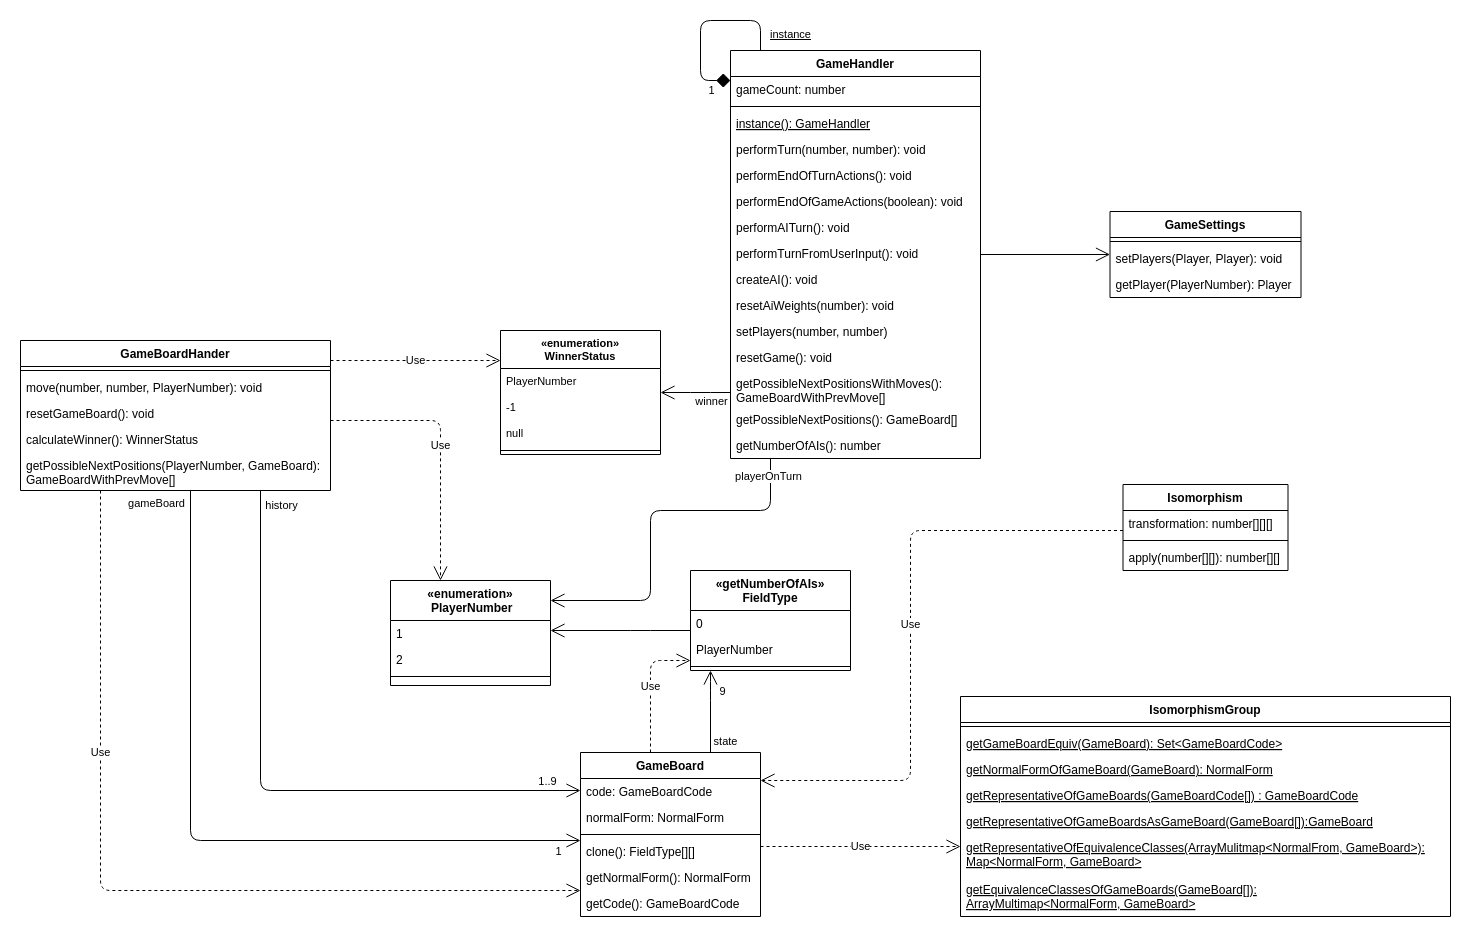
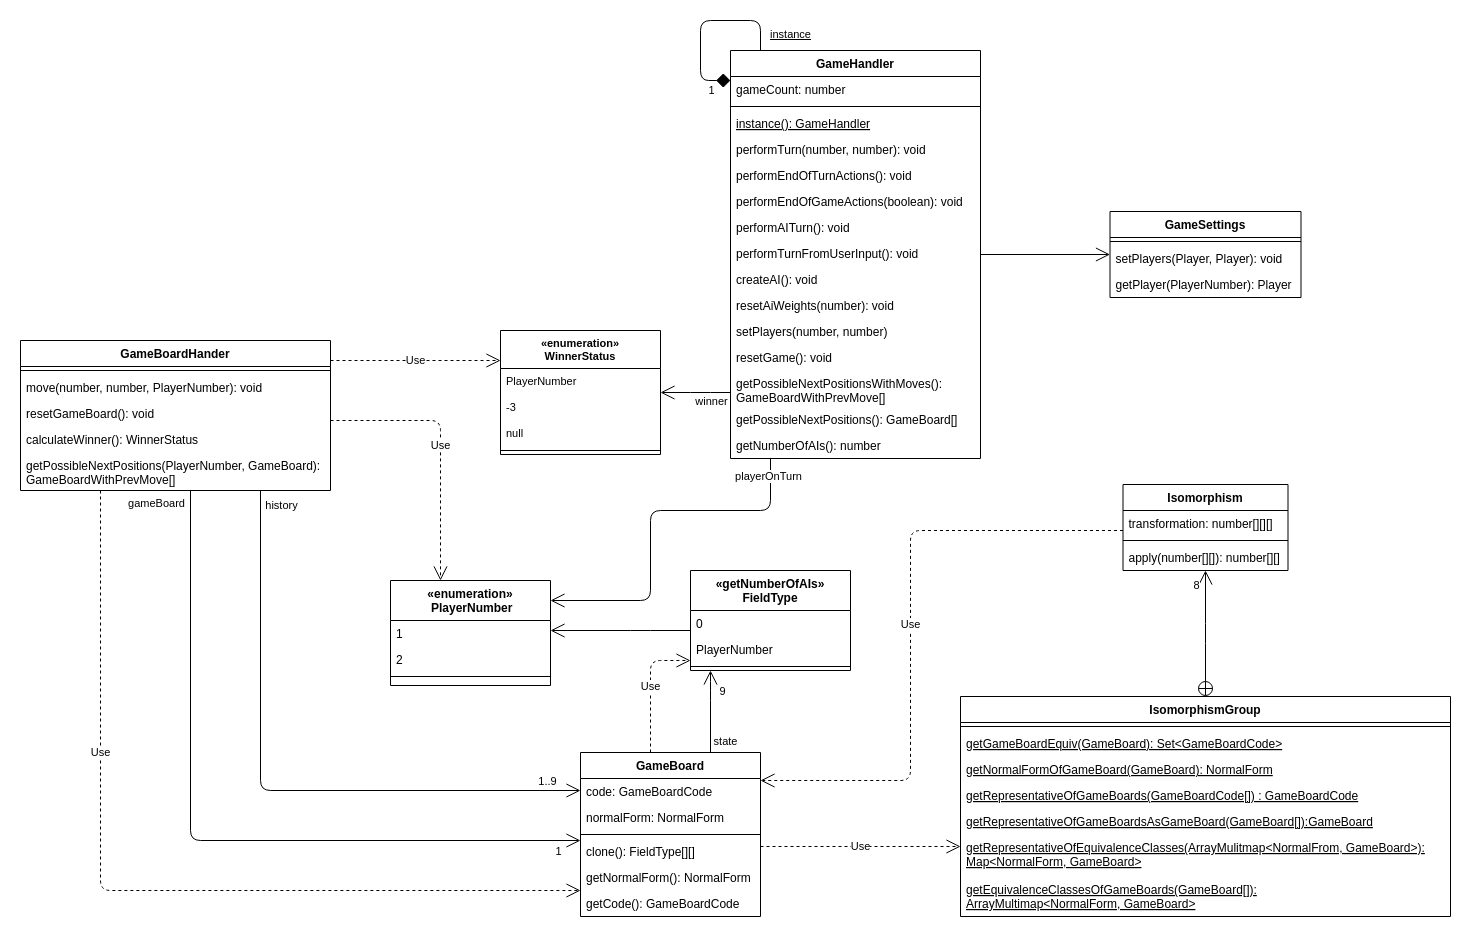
- <mxCell id="55" value="-1" style="text;strokeColor=none;fillColor=none;align=left;verticalAlign=top;spacingLeft=4;spacingRight=4;overflow=hidden;rotatable=0;points=[[0,0.5],[1,0.5]];portConstraint=eastwest;fontFamily=Helvetica;fontSize=11;fontColor=default;rounded=0;" vertex="1" parent="53"><mxGeometry y="64" width="160" height="26" as="geometry" /></mxCell>
+ <mxCell id="55" value="-3" style="text;strokeColor=none;fillColor=none;align=left;verticalAlign=top;spacingLeft=4;spacingRight=4;overflow=hidden;rotatable=0;points=[[0,0.5],[1,0.5]];portConstraint=eastwest;fontFamily=Helvetica;fontSize=11;fontColor=default;rounded=0;" vertex="1" parent="53"><mxGeometry y="64" width="160" height="26" as="geometry" /></mxCell>
+ <mxCell id="76" value="" style="endArrow=open;startArrow=circlePlus;endFill=0;startFill=0;endSize=12;html=1;edgeStyle=elbowEdgeStyle;" edge="1" parent="1" source="64" target="72"><mxGeometry width="160" relative="1" as="geometry"><mxPoint x="1045" y="696" as="sourcePoint" /><mxPoint x="960" y="696" as="targetPoint" /></mxGeometry></mxCell>
+ <mxCell id="77" value="8" style="edgeLabel;html=1;align=center;verticalAlign=middle;resizable=0;points=[];" connectable="0" vertex="1" parent="76"><mxGeometry x="0.61" y="-1" relative="1" as="geometry"><mxPoint x="-11" y="-11" as="offset" /></mxGeometry></mxCell>
